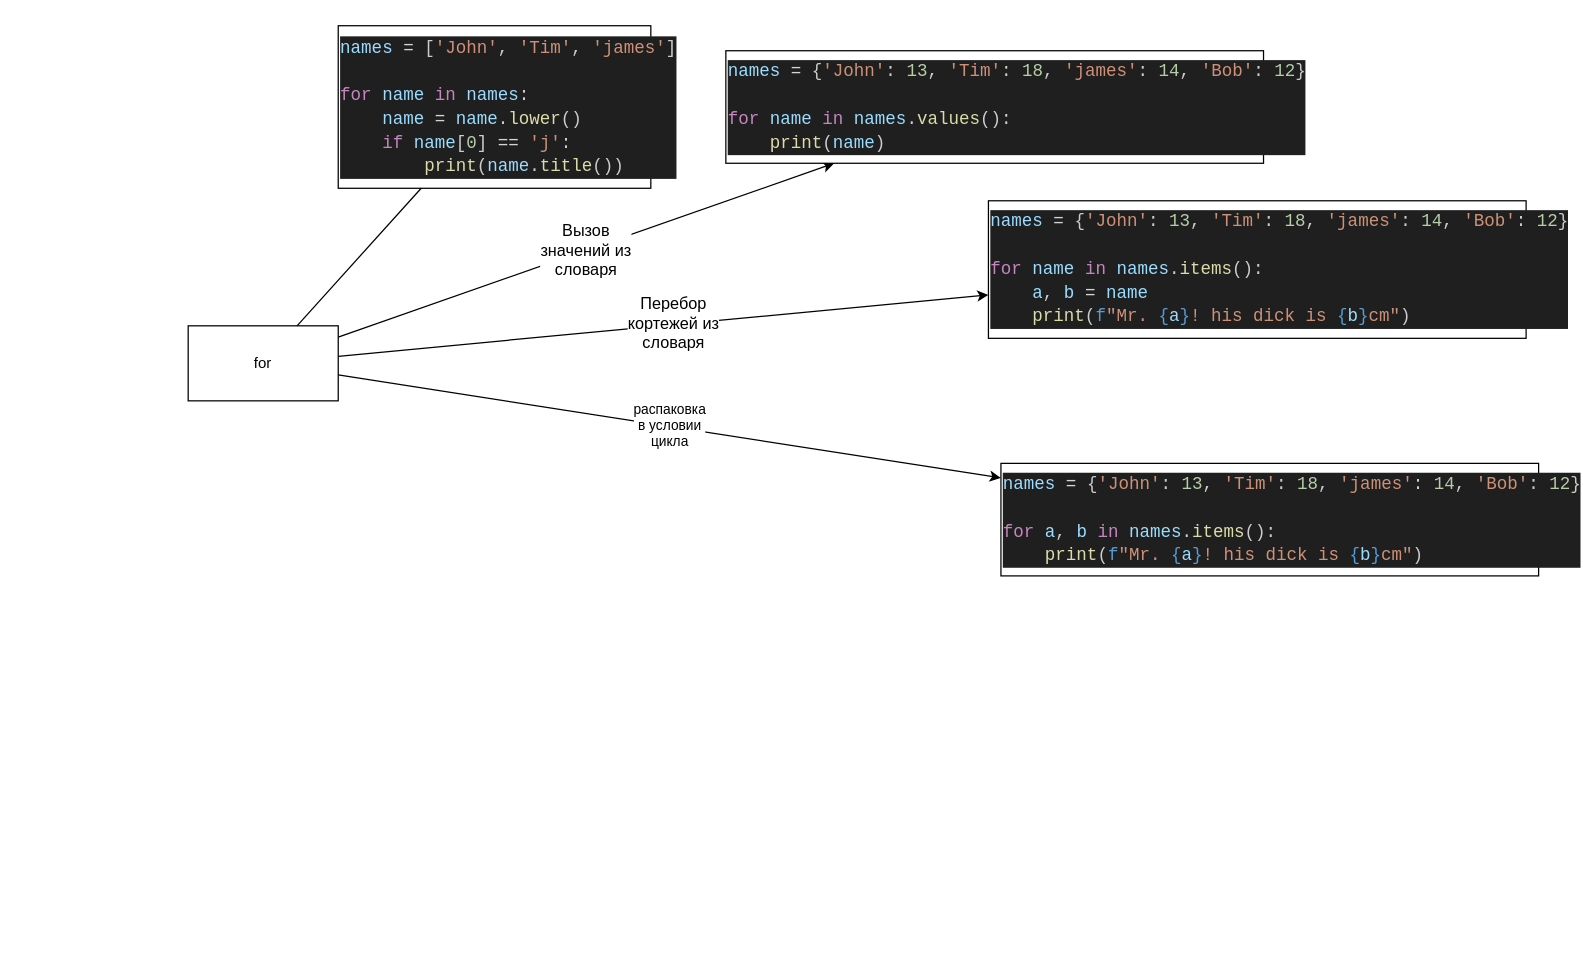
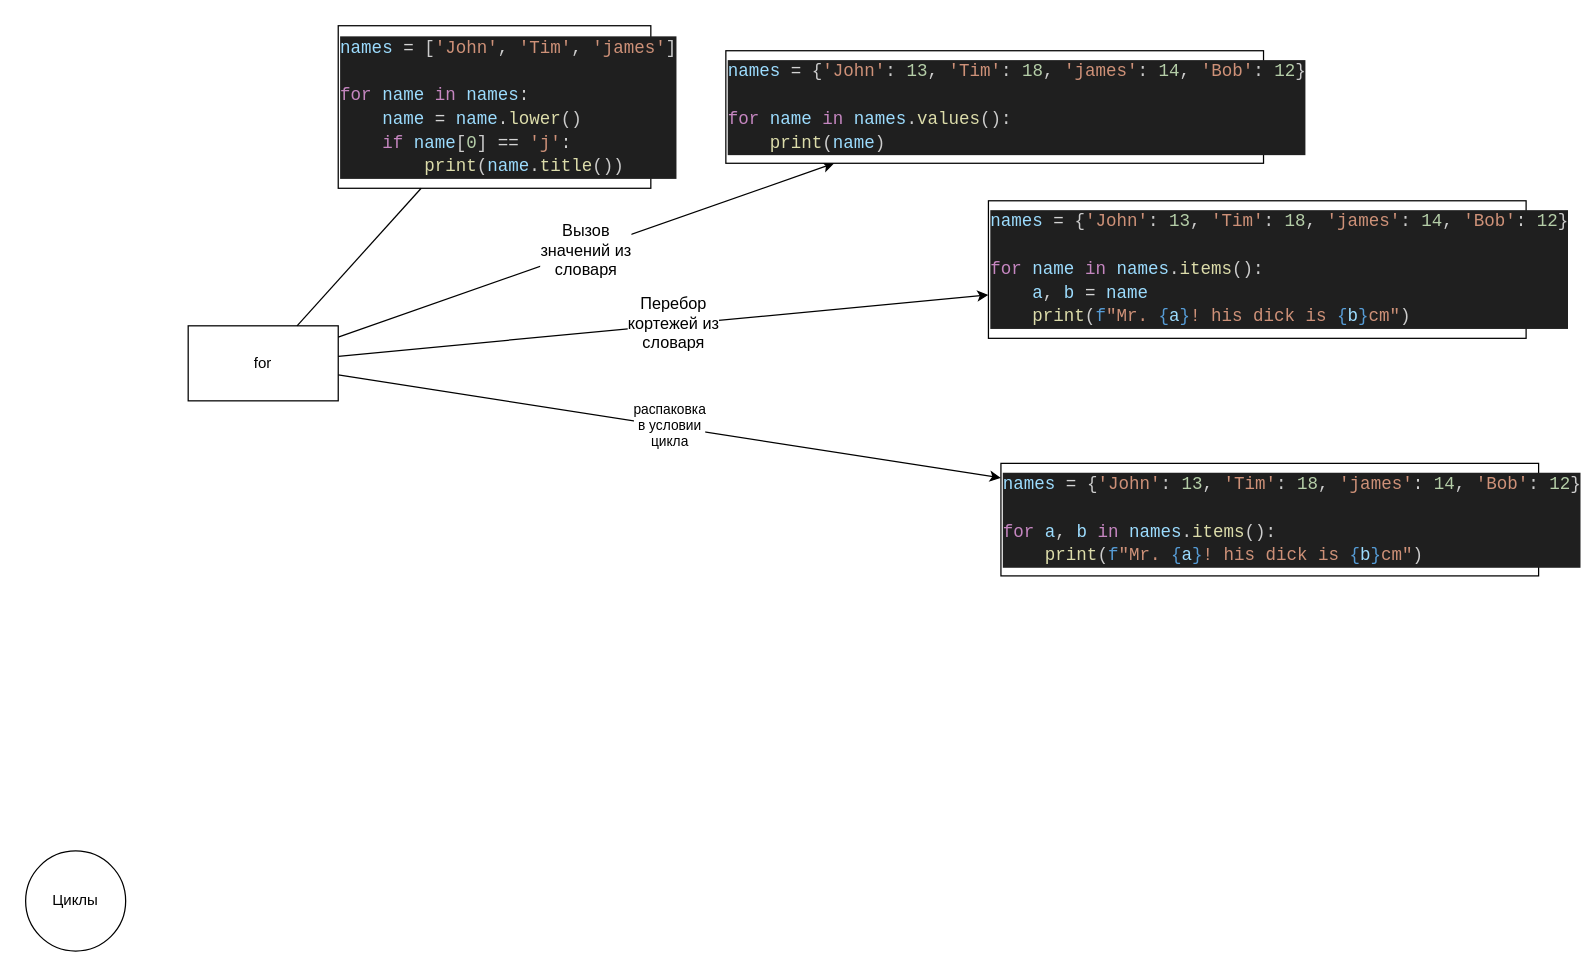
+ <mxCell id="2" value="Циклы" style="ellipse;whiteSpace=wrap;html=1;aspect=fixed;" vertex="1" parent="1"><mxGeometry x="20" y="680" width="80" height="80" as="geometry" /></mxCell>
